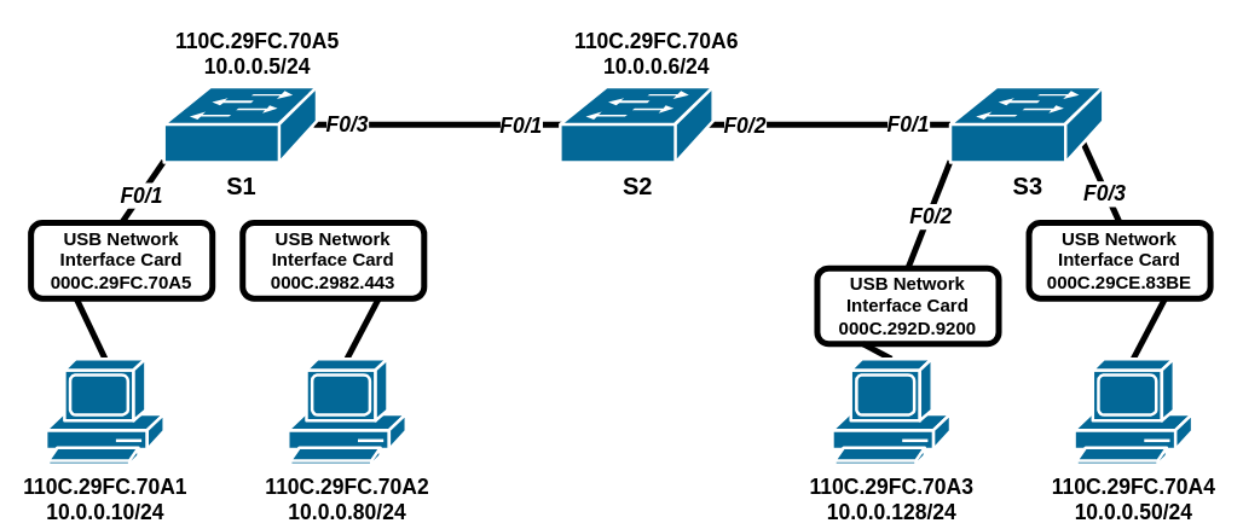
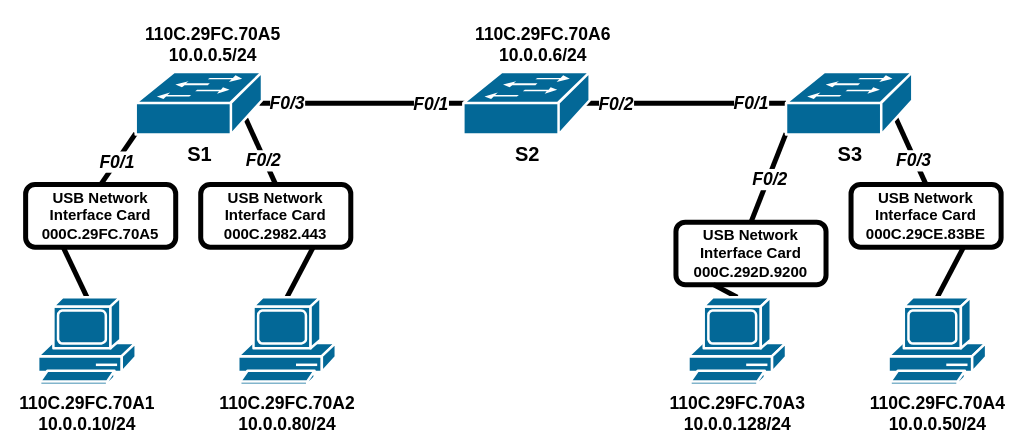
+ <mxCell id="2" value="" style="endArrow=none;html=1;rounded=0;exitX=0.5;exitY=0;exitDx=0;exitDy=0;exitPerimeter=0;entryX=0.87;entryY=0.74;entryDx=0;entryDy=0;entryPerimeter=0;strokeWidth=4;" edge="1" parent="1" source="14" target="28"><mxGeometry width="50" height="50" relative="1" as="geometry"><mxPoint x="380" y="167" as="sourcePoint" /><mxPoint x="430" y="117" as="targetPoint" /></mxGeometry></mxCell>
+ <mxCell id="3" value="&lt;font style=&quot;font-size: 14px;&quot;&gt;&lt;b style=&quot;&quot;&gt;&lt;i&gt;F0/2&lt;/i&gt;&lt;/b&gt;&lt;/font&gt;" style="edgeLabel;html=1;align=center;verticalAlign=middle;resizable=0;points=[];" vertex="1" connectable="0" parent="2"><mxGeometry x="-0.096" relative="1" as="geometry"><mxPoint y="4" as="offset" /></mxGeometry></mxCell>
